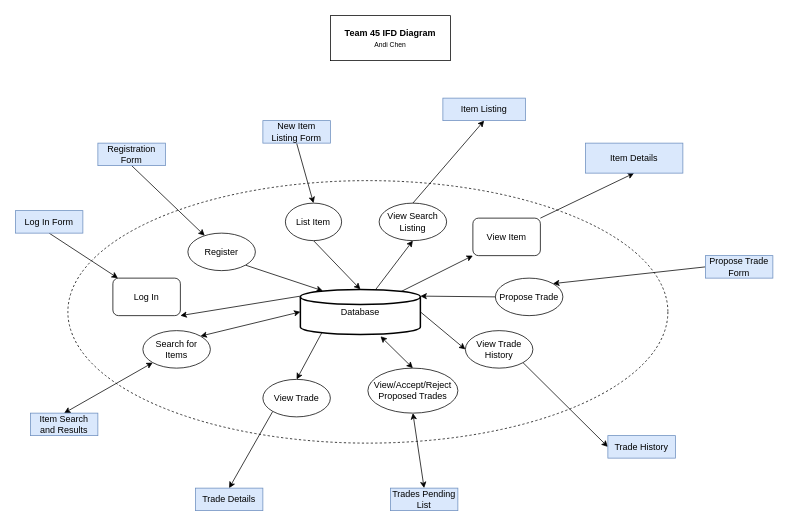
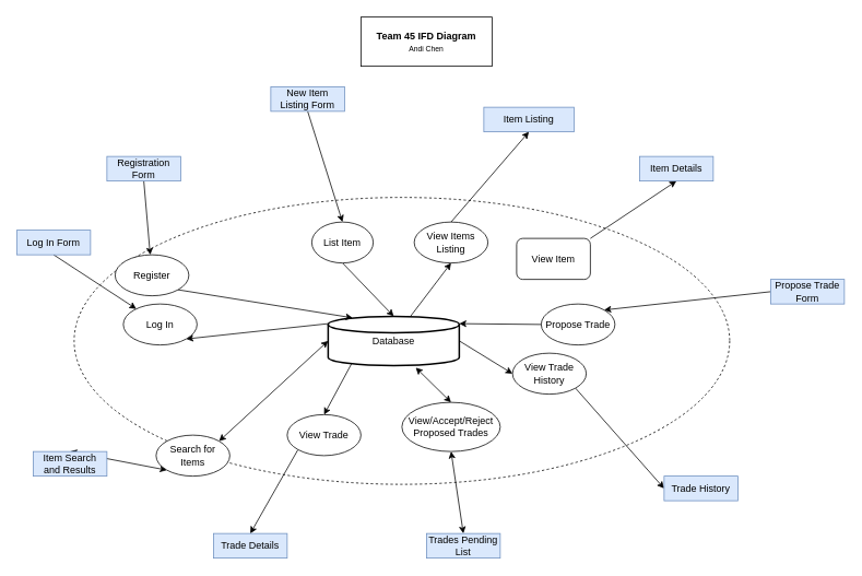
- <mxCell id="34" value="New Item Listing Form" style="rounded=0;whiteSpace=wrap;html=1;fillColor=#dae8fc;strokeColor=#6c8ebf;" parent="1" vertex="1"><mxGeometry x="350" y="160" width="90" height="30" as="geometry" /></mxCell>
+ <mxCell id="34" value="New Item Listing Form" style="rounded=0;whiteSpace=wrap;html=1;fillColor=#dae8fc;strokeColor=#6c8ebf;" parent="1" vertex="1"><mxGeometry x="330" y="105" width="90" height="30" as="geometry" /></mxCell>
- <mxCell id="39" value="Item Details" style="rounded=0;whiteSpace=wrap;html=1;fillColor=#dae8fc;strokeColor=#6c8ebf;" parent="1" vertex="1"><mxGeometry x="780" y="190" width="130" height="40" as="geometry" /></mxCell>
+ <mxCell id="39" value="Item Details" style="rounded=0;whiteSpace=wrap;html=1;fillColor=#dae8fc;strokeColor=#6c8ebf;" parent="1" vertex="1"><mxGeometry x="780" y="190" width="90" height="30" as="geometry" /></mxCell>
- <mxCell id="28" value="View Search Listing" style="ellipse;whiteSpace=wrap;html=1;" parent="1" vertex="1"><mxGeometry x="505" y="270" width="90" height="50" as="geometry" /></mxCell>
+ <mxCell id="28" value="View Items Listing" style="ellipse;whiteSpace=wrap;html=1;" parent="1" vertex="1"><mxGeometry x="505" y="270" width="90" height="50" as="geometry" /></mxCell>
- <mxCell id="17" value="Register" style="ellipse;whiteSpace=wrap;html=1;" parent="1" vertex="1"><mxGeometry x="250" y="310" width="90" height="50" as="geometry" /></mxCell>
+ <mxCell id="17" value="Register" style="ellipse;whiteSpace=wrap;html=1;" parent="1" vertex="1"><mxGeometry x="140" y="310" width="90" height="50" as="geometry" /></mxCell>
- <mxCell id="7" style="edgeStyle=none;rounded=0;orthogonalLoop=1;jettySize=auto;html=1;exitX=0.813;exitY=0.083;exitDx=0;exitDy=0;exitPerimeter=0;entryX=0;entryY=1;entryDx=0;entryDy=0;" parent="1" source="10" target="38" edge="1"><mxGeometry relative="1" as="geometry" /></mxCell>
- <mxCell id="15" value="Log In" style="whiteSpace=wrap;html=1;rounded=1;" parent="1" vertex="1"><mxGeometry x="150" y="370" width="90" height="50" as="geometry" /></mxCell>
+ <mxCell id="15" value="Log In" style="ellipse;whiteSpace=wrap;html=1;" parent="1" vertex="1"><mxGeometry x="150" y="370" width="90" height="50" as="geometry" /></mxCell>
- <mxCell id="21" value="Search for Items" style="ellipse;whiteSpace=wrap;html=1;" parent="1" vertex="1"><mxGeometry x="190" y="440" width="90" height="50" as="geometry" /></mxCell>
+ <mxCell id="21" value="Search for Items" style="ellipse;whiteSpace=wrap;html=1;" parent="1" vertex="1"><mxGeometry x="190" y="530" width="90" height="50" as="geometry" /></mxCell>
- <mxCell id="32" value="View Trade History" style="ellipse;whiteSpace=wrap;html=1;" parent="1" vertex="1"><mxGeometry x="620" y="440" width="90" height="50" as="geometry" /></mxCell>
+ <mxCell id="32" value="View Trade History" style="ellipse;whiteSpace=wrap;html=1;" parent="1" vertex="1"><mxGeometry x="625" y="430" width="90" height="50" as="geometry" /></mxCell>
